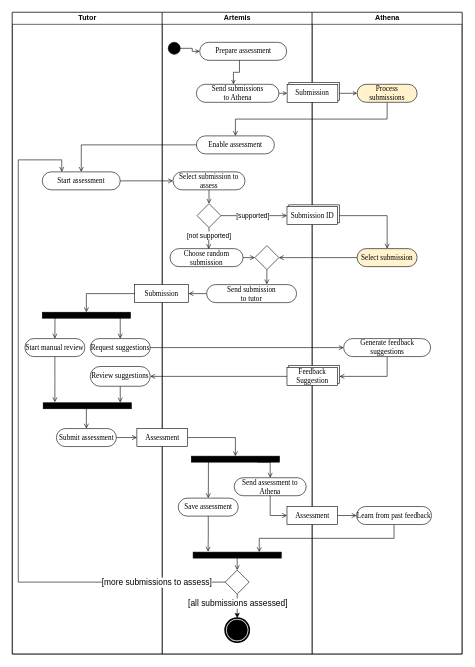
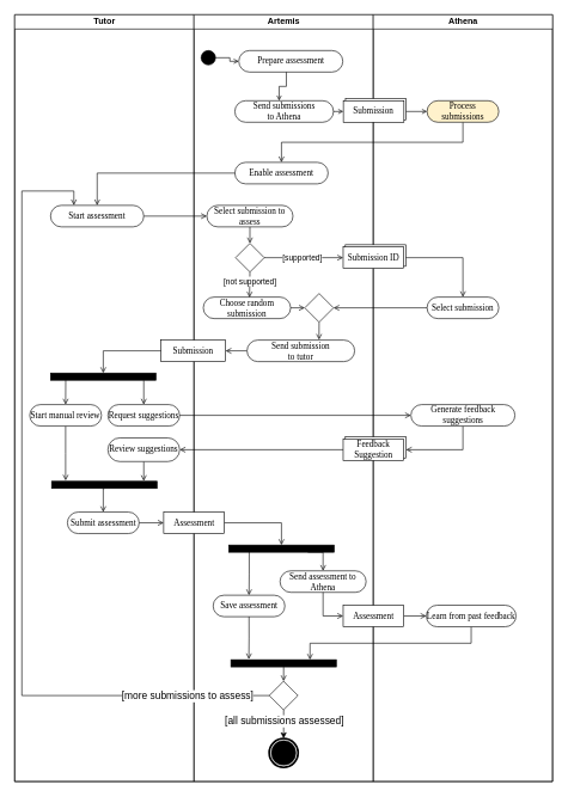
- <mxCell id="65" value="Select submission" style="rounded=1;whiteSpace=wrap;html=1;shadow=0;comic=0;labelBackgroundColor=none;strokeWidth=1;fontFamily=Verdana;fontSize=12;align=center;arcSize=50;fillColor=#fff2cc;" parent="63" vertex="1"><mxGeometry x="75" y="394" width="100" height="30" as="geometry" /></mxCell>
+ <mxCell id="65" value="Select submission" style="rounded=1;whiteSpace=wrap;html=1;shadow=0;comic=0;labelBackgroundColor=none;strokeWidth=1;fontFamily=Verdana;fontSize=12;align=center;arcSize=50;" parent="63" vertex="1"><mxGeometry x="75" y="394" width="100" height="30" as="geometry" /></mxCell>
